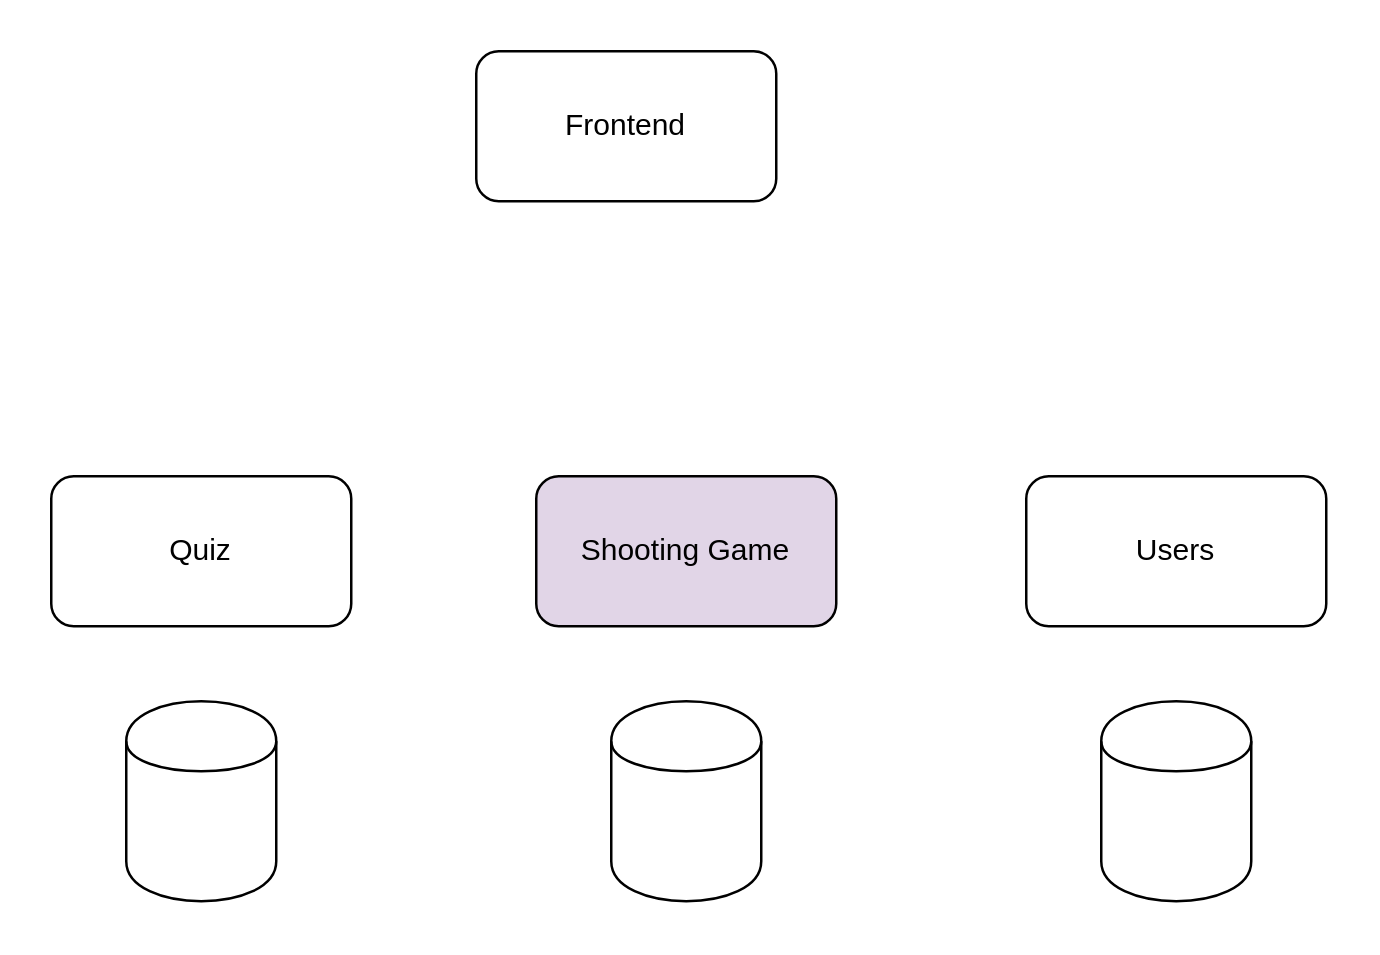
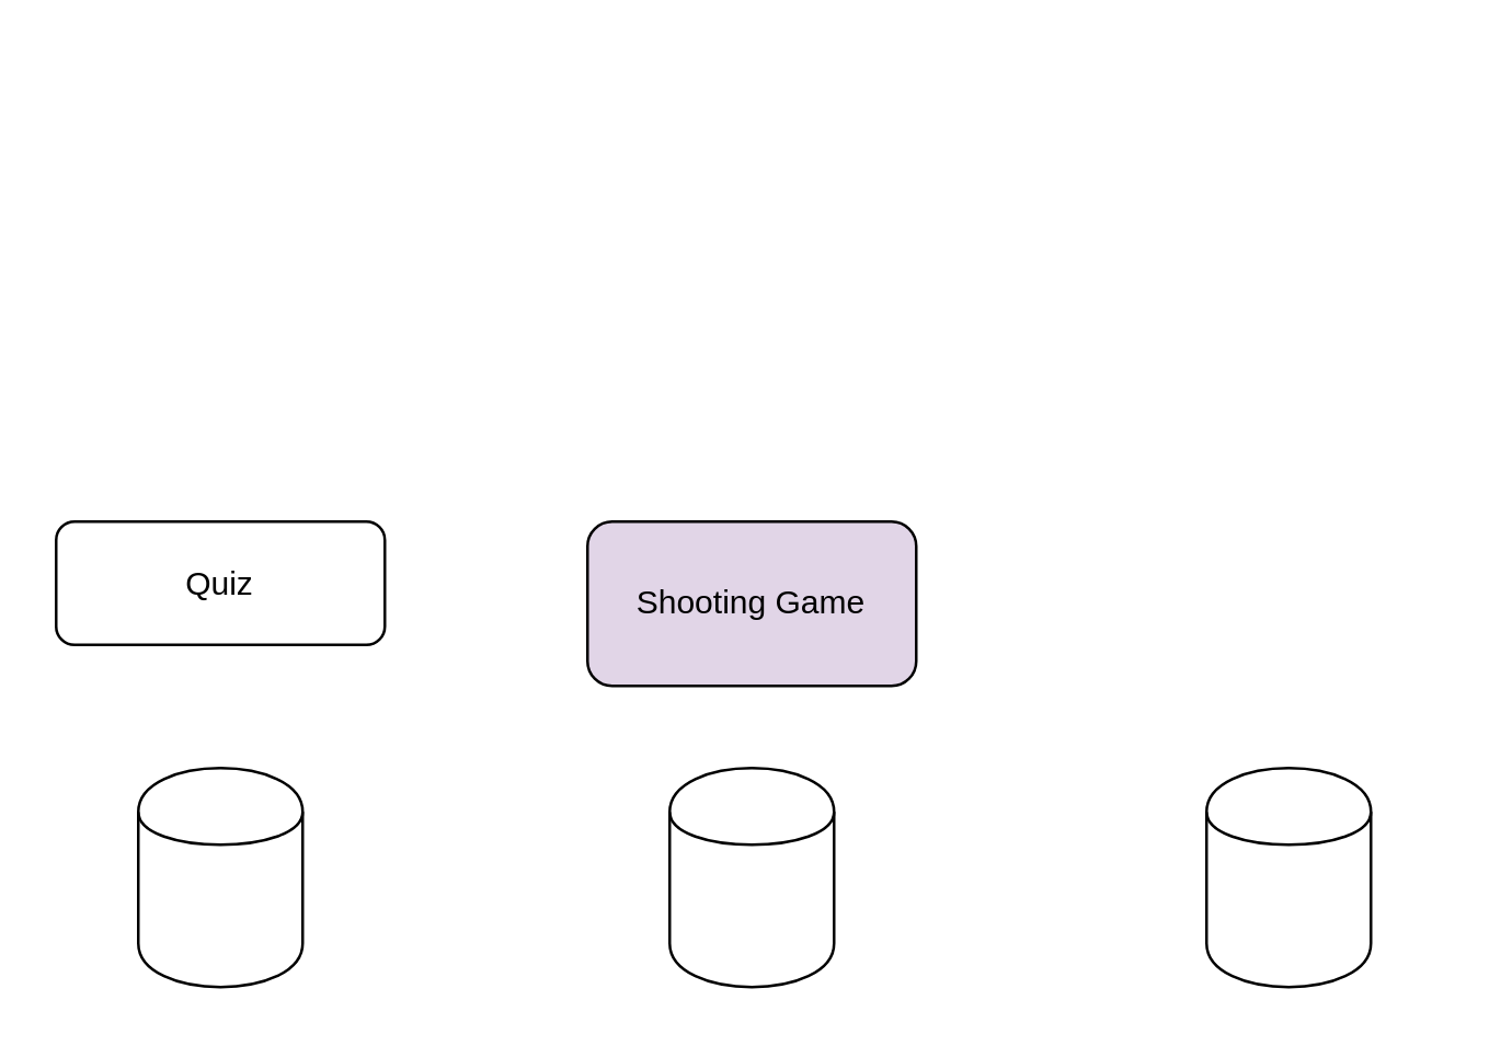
- <mxCell id="2" value="Frontend" style="rounded=1;whiteSpace=wrap;html=1;" vertex="1" parent="1"><mxGeometry x="190" y="20" width="120" height="60" as="geometry" /></mxCell>
- <mxCell id="3" value="Quiz" style="rounded=1;whiteSpace=wrap;html=1;" vertex="1" parent="1"><mxGeometry x="20" y="190" width="120" height="60" as="geometry" /></mxCell>
+ <mxCell id="3" value="Quiz" style="rounded=1;whiteSpace=wrap;html=1;" vertex="1" parent="1"><mxGeometry x="20" y="190" width="120" height="45" as="geometry" /></mxCell>
- <mxCell id="7" value="Users" style="rounded=1;whiteSpace=wrap;html=1;" vertex="1" parent="1"><mxGeometry x="410" y="190" width="120" height="60" as="geometry" /></mxCell>
